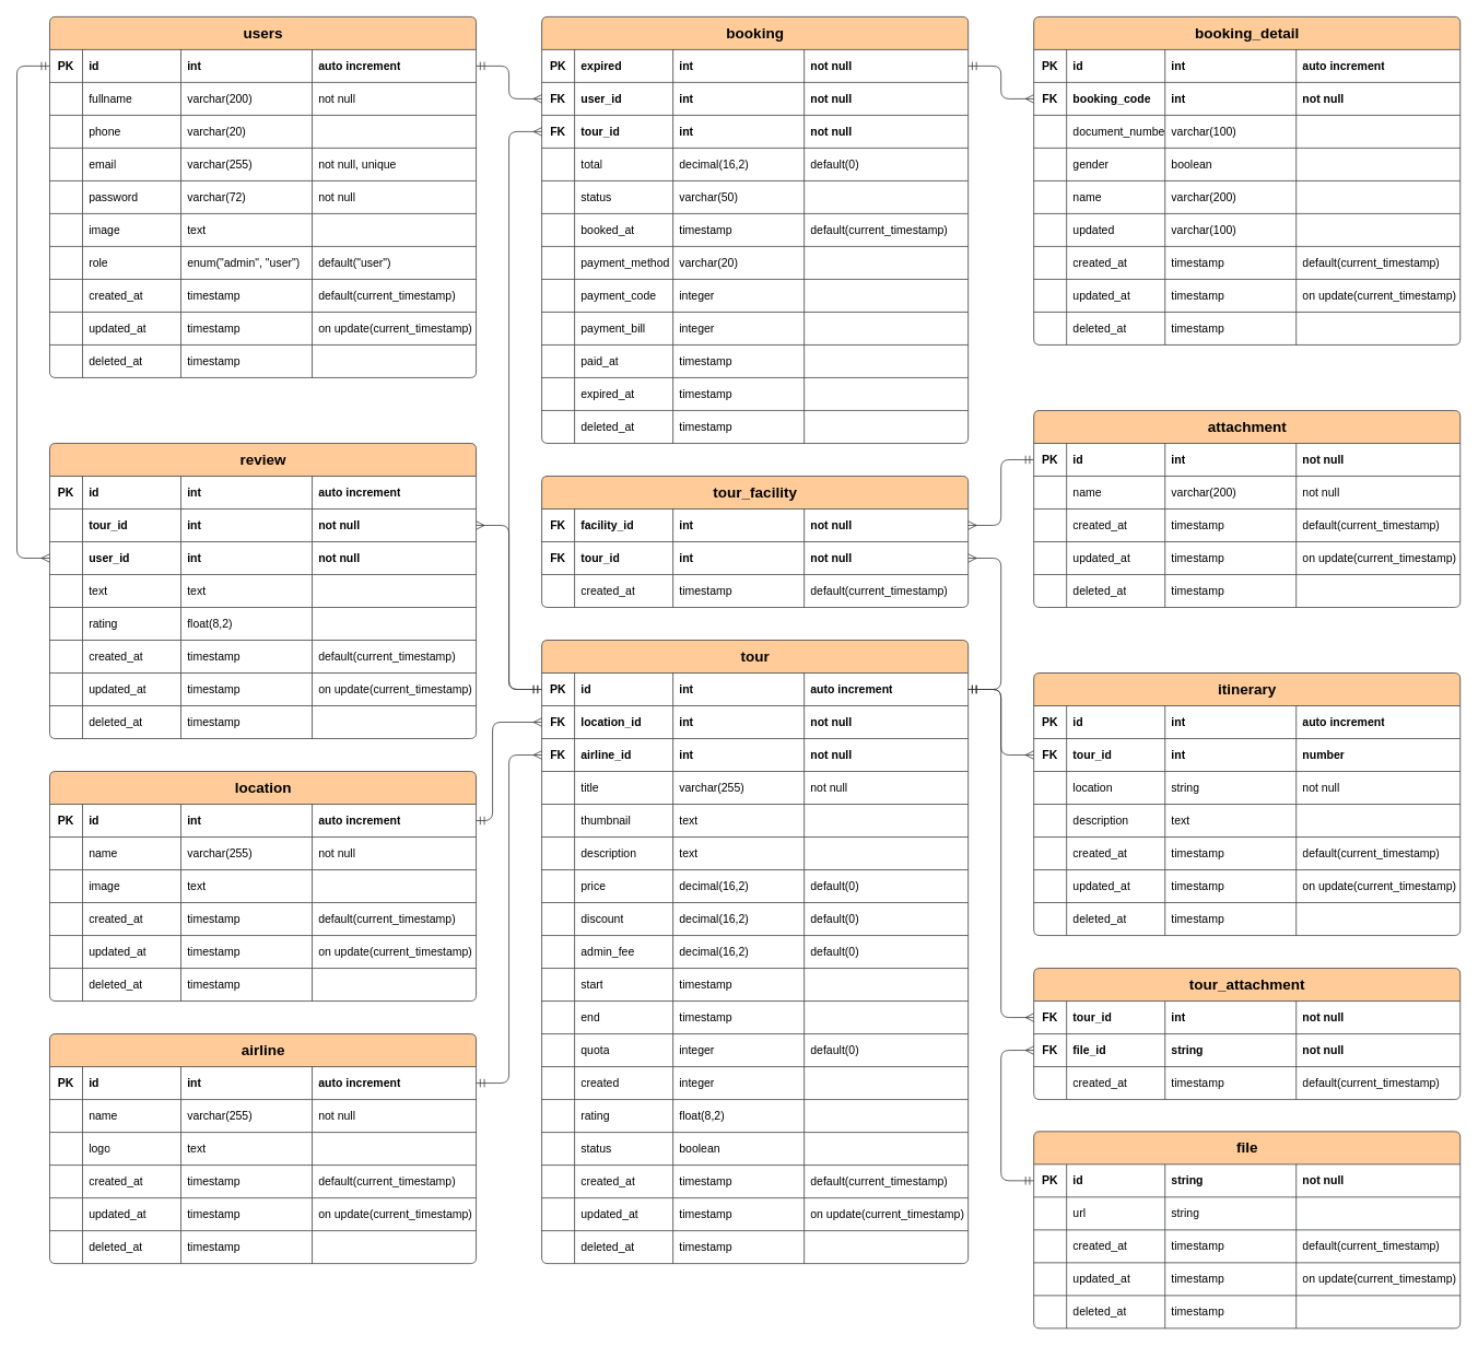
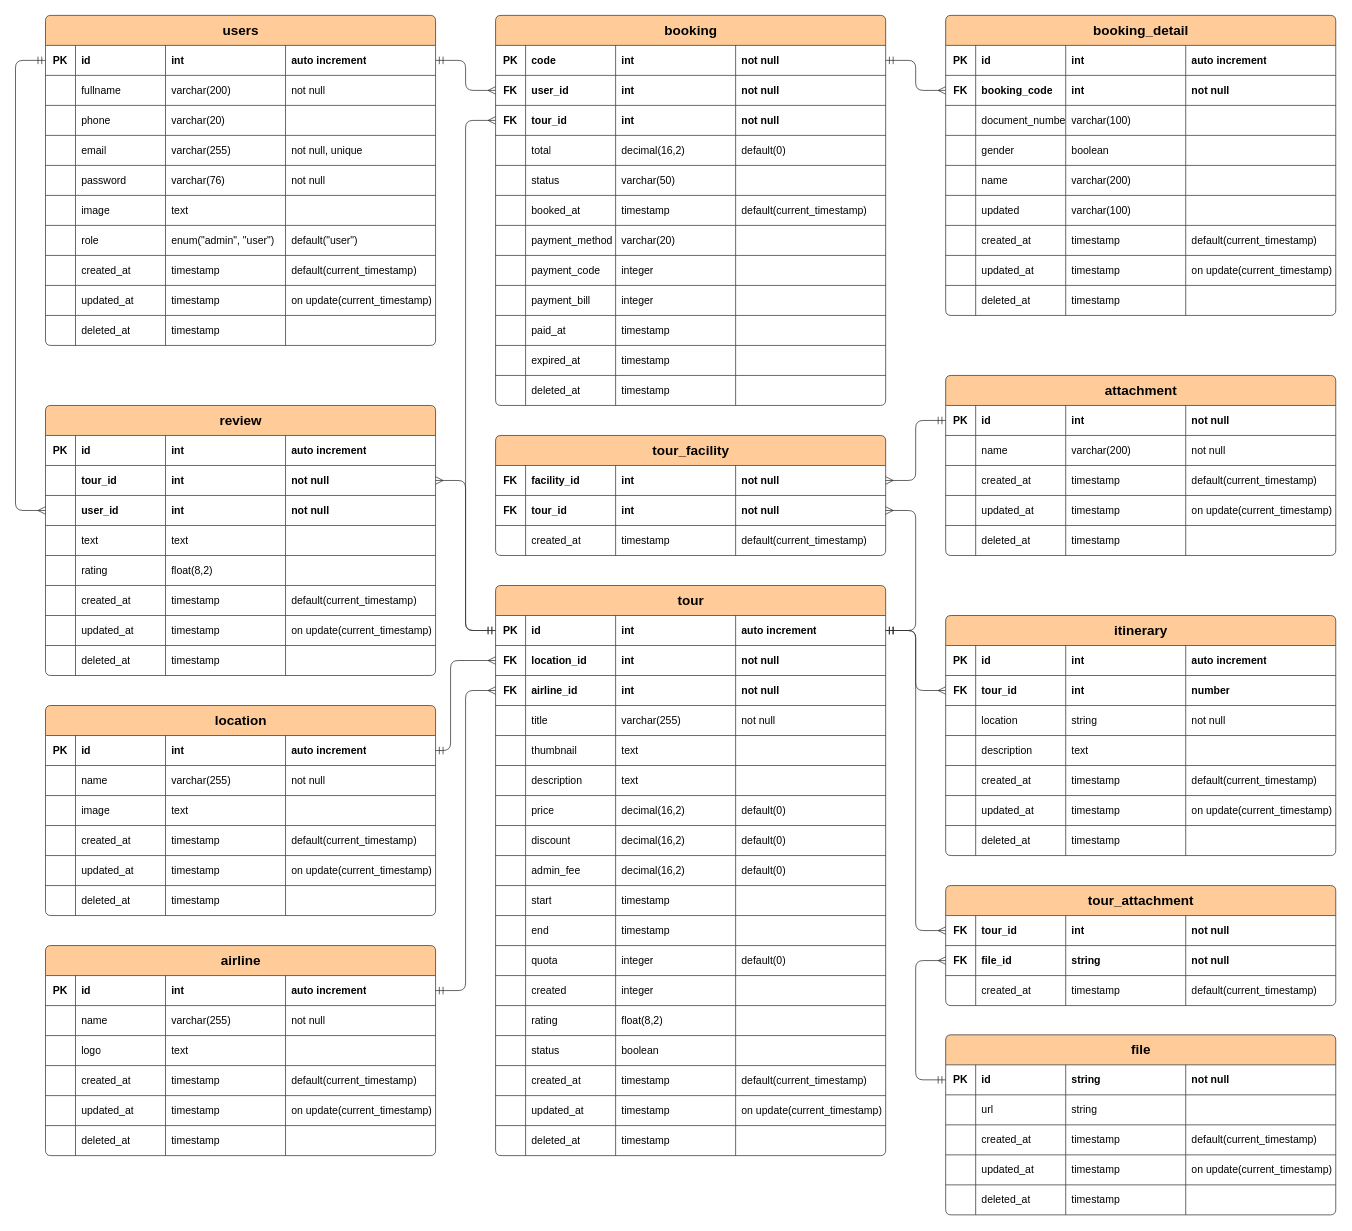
- <mxCell id="256" value="expired" style="shape=partialRectangle;connectable=0;fillColor=none;top=0;left=0;bottom=0;right=0;align=left;spacingLeft=6;overflow=hidden;whiteSpace=wrap;html=1;fontStyle=1;fontSize=14;" parent="254" vertex="1"><mxGeometry x="40" width="120" height="40" as="geometry"><mxRectangle width="120" height="40" as="alternateBounds" /></mxGeometry></mxCell>
+ <mxCell id="256" value="code" style="shape=partialRectangle;connectable=0;fillColor=none;top=0;left=0;bottom=0;right=0;align=left;spacingLeft=6;overflow=hidden;whiteSpace=wrap;html=1;fontStyle=1;fontSize=14;" parent="254" vertex="1"><mxGeometry x="40" width="120" height="40" as="geometry"><mxRectangle width="120" height="40" as="alternateBounds" /></mxGeometry></mxCell>
- <mxCell id="26" value="varchar(72)" style="shape=partialRectangle;connectable=0;fillColor=none;top=0;left=0;bottom=0;right=0;align=left;spacingLeft=6;overflow=hidden;whiteSpace=wrap;html=1;fontSize=14;" parent="23" vertex="1"><mxGeometry x="160" width="160" height="40" as="geometry"><mxRectangle width="160" height="40" as="alternateBounds" /></mxGeometry></mxCell>
+ <mxCell id="26" value="varchar(76)" style="shape=partialRectangle;connectable=0;fillColor=none;top=0;left=0;bottom=0;right=0;align=left;spacingLeft=6;overflow=hidden;whiteSpace=wrap;html=1;fontSize=14;" parent="23" vertex="1"><mxGeometry x="160" width="160" height="40" as="geometry"><mxRectangle width="160" height="40" as="alternateBounds" /></mxGeometry></mxCell>
